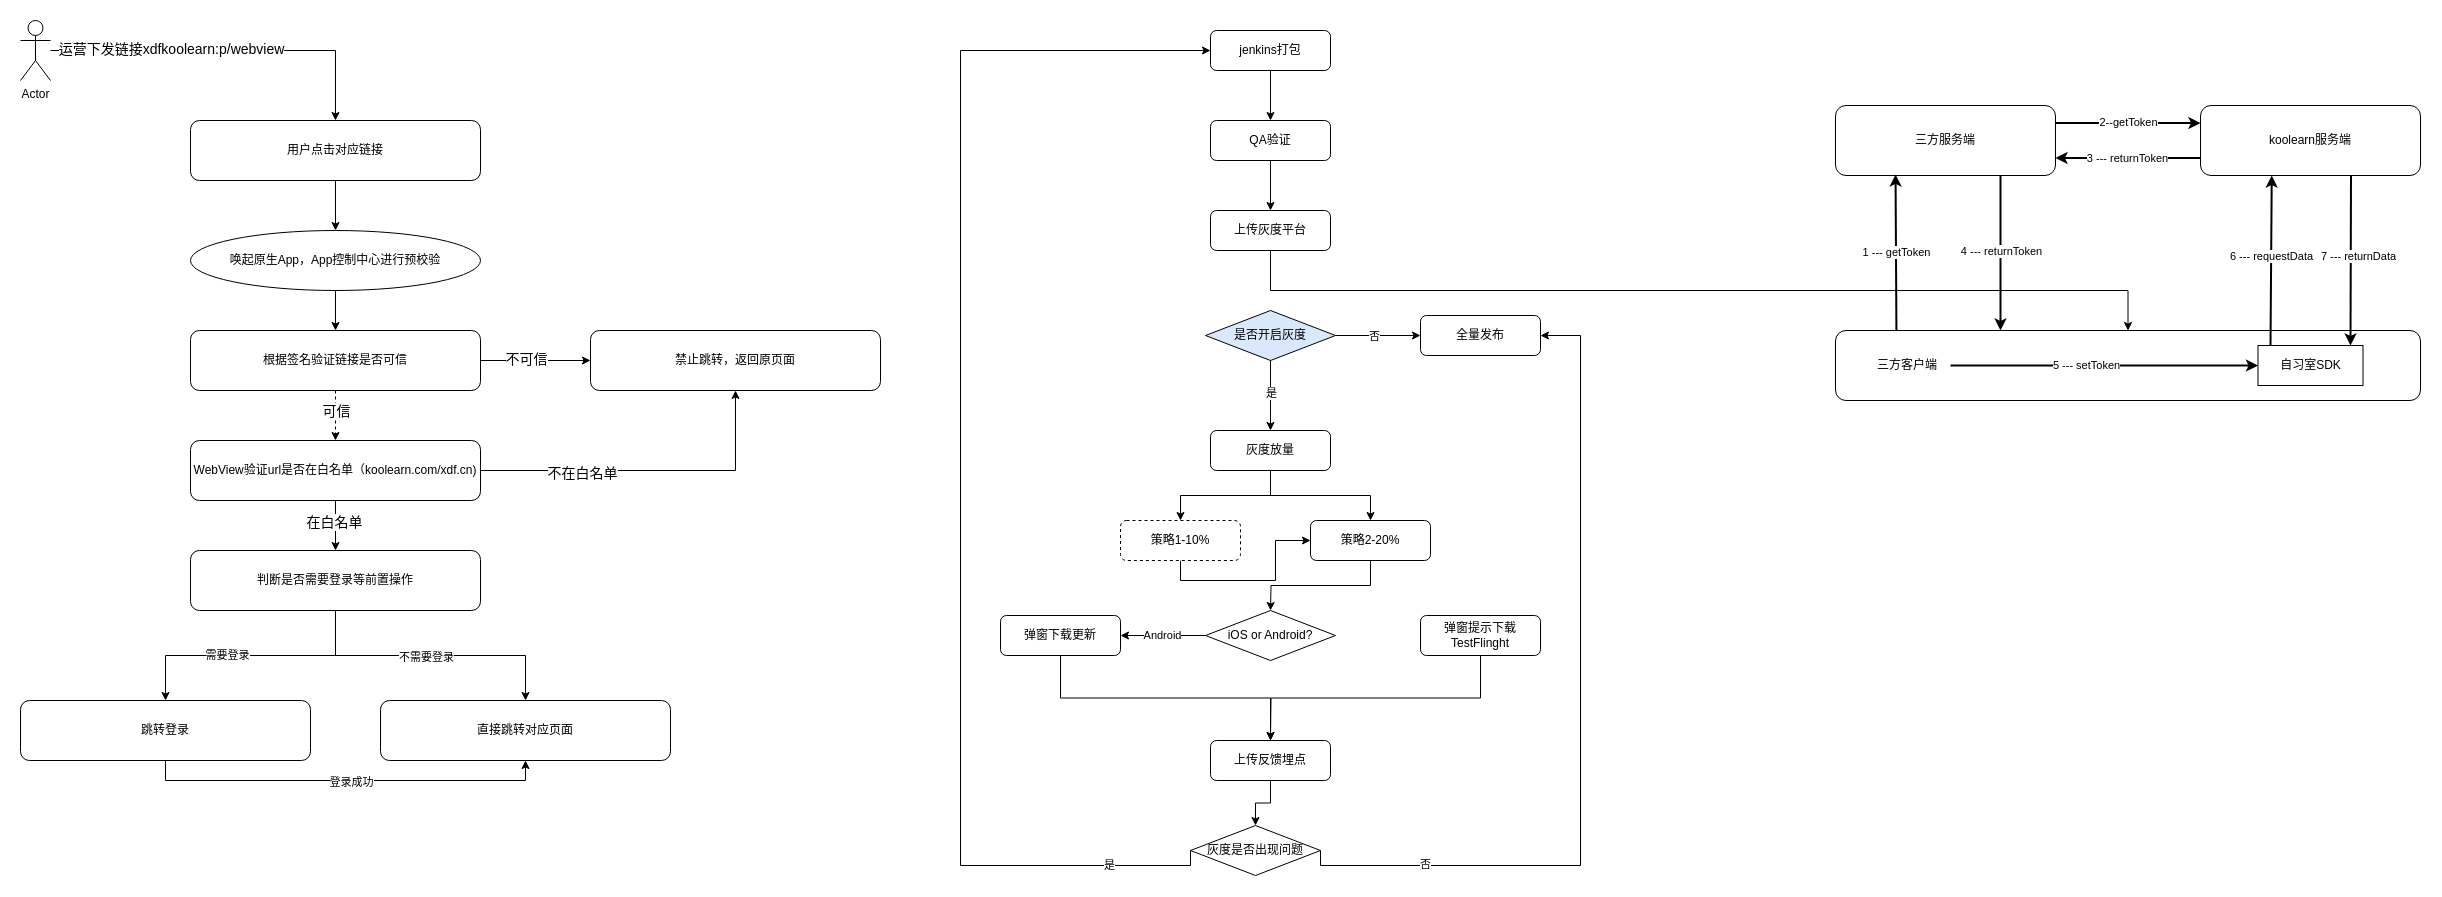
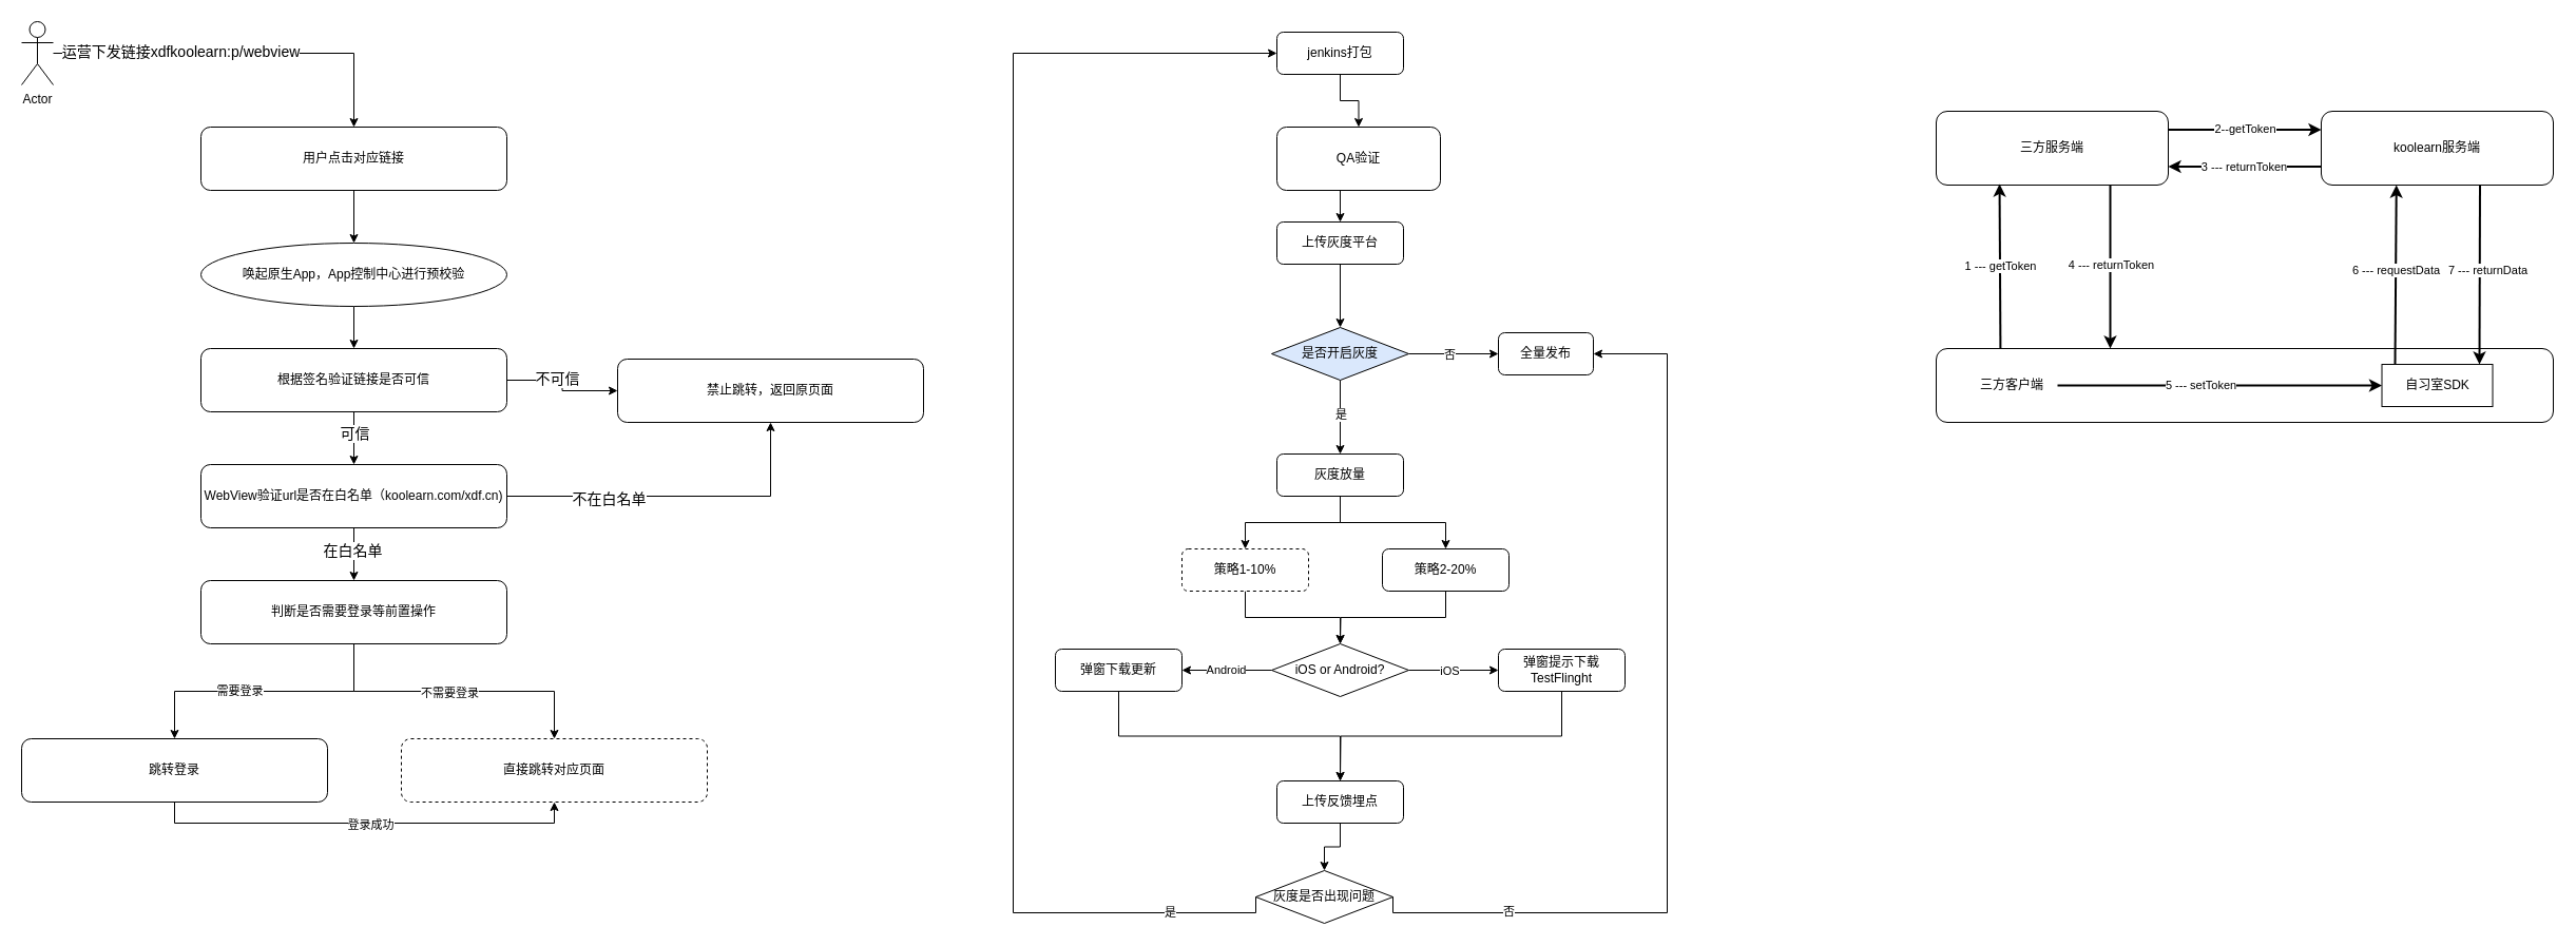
- <mxCell id="32" value="QA验证" style="rounded=1;whiteSpace=wrap;html=1;" parent="1" vertex="1"><mxGeometry x="1210" y="120" width="120" height="40" as="geometry" /></mxCell>
+ <mxCell id="32" value="QA验证" style="rounded=1;whiteSpace=wrap;html=1;" parent="1" vertex="1"><mxGeometry x="1210" y="120" width="155" height="60" as="geometry" /></mxCell>
- <mxCell id="33" style="edgeStyle=orthogonalEdgeStyle;rounded=0;orthogonalLoop=1;jettySize=auto;html=1;exitX=0.5;exitY=1;exitDx=0;exitDy=0;" parent="1" source="34" target="63" edge="1"><mxGeometry relative="1" as="geometry" /></mxCell>
+ <mxCell id="33" style="edgeStyle=orthogonalEdgeStyle;rounded=0;orthogonalLoop=1;jettySize=auto;html=1;exitX=0.5;exitY=1;exitDx=0;exitDy=0;entryX=0.5;entryY=0;entryDx=0;entryDy=0;" parent="1" source="34" target="39" edge="1"><mxGeometry relative="1" as="geometry" /></mxCell>
- <mxCell id="40" value="全量发布" style="rounded=1;whiteSpace=wrap;html=1;" parent="1" vertex="1"><mxGeometry x="1420" y="315" width="120" height="40" as="geometry" /></mxCell>
+ <mxCell id="40" value="全量发布" style="rounded=1;whiteSpace=wrap;html=1;" parent="1" vertex="1"><mxGeometry x="1420" y="315" width="90" height="40" as="geometry" /></mxCell>
- <mxCell id="25" value="禁止跳转，返回原页面" style="rounded=1;whiteSpace=wrap;html=1;" parent="1" vertex="1"><mxGeometry x="590" y="330" width="290" height="60" as="geometry" /></mxCell>
+ <mxCell id="25" value="禁止跳转，返回原页面" style="rounded=1;whiteSpace=wrap;html=1;" parent="1" vertex="1"><mxGeometry x="585" y="340" width="290" height="60" as="geometry" /></mxCell>
- <mxCell id="8" value="" style="edgeStyle=orthogonalEdgeStyle;rounded=0;orthogonalLoop=1;jettySize=auto;html=1;dashed=1;" parent="1" source="10" target="28" edge="1"><mxGeometry relative="1" as="geometry" /></mxCell>
+ <mxCell id="8" value="" style="edgeStyle=orthogonalEdgeStyle;rounded=0;orthogonalLoop=1;jettySize=auto;html=1;" parent="1" source="10" target="28" edge="1"><mxGeometry relative="1" as="geometry" /></mxCell>
- <mxCell id="44" style="edgeStyle=orthogonalEdgeStyle;rounded=0;orthogonalLoop=1;jettySize=auto;html=1;exitX=0.5;exitY=1;exitDx=0;exitDy=0;" parent="1" source="45" target="47" edge="1"><mxGeometry relative="1" as="geometry" /></mxCell>
+ <mxCell id="44" style="edgeStyle=orthogonalEdgeStyle;rounded=0;orthogonalLoop=1;jettySize=auto;html=1;exitX=0.5;exitY=1;exitDx=0;exitDy=0;entryX=0.5;entryY=0;entryDx=0;entryDy=0;" parent="1" source="45" target="56" edge="1"><mxGeometry relative="1" as="geometry" /></mxCell>
+ <mxCell id="54" style="edgeStyle=orthogonalEdgeStyle;rounded=0;orthogonalLoop=1;jettySize=auto;html=1;exitX=1;exitY=0.5;exitDx=0;exitDy=0;entryX=0;entryY=0.5;entryDx=0;entryDy=0;" parent="1" source="56" target="60" edge="1"><mxGeometry relative="1" as="geometry" /></mxCell>
+ <mxCell id="55" value="iOS" style="edgeLabel;html=1;align=center;verticalAlign=middle;resizable=0;points=[];" parent="54" vertex="1" connectable="0"><mxGeometry x="-0.071" relative="1" as="geometry"><mxPoint x="-1" as="offset" /></mxGeometry></mxCell>
- <mxCell id="17" value="直接跳转对应页面" style="rounded=1;whiteSpace=wrap;html=1;" parent="1" vertex="1"><mxGeometry x="380" y="700" width="290" height="60" as="geometry" /></mxCell>
+ <mxCell id="17" value="直接跳转对应页面" style="rounded=1;whiteSpace=wrap;html=1;dashed=1;" parent="1" vertex="1"><mxGeometry x="380" y="700" width="290" height="60" as="geometry" /></mxCell>
